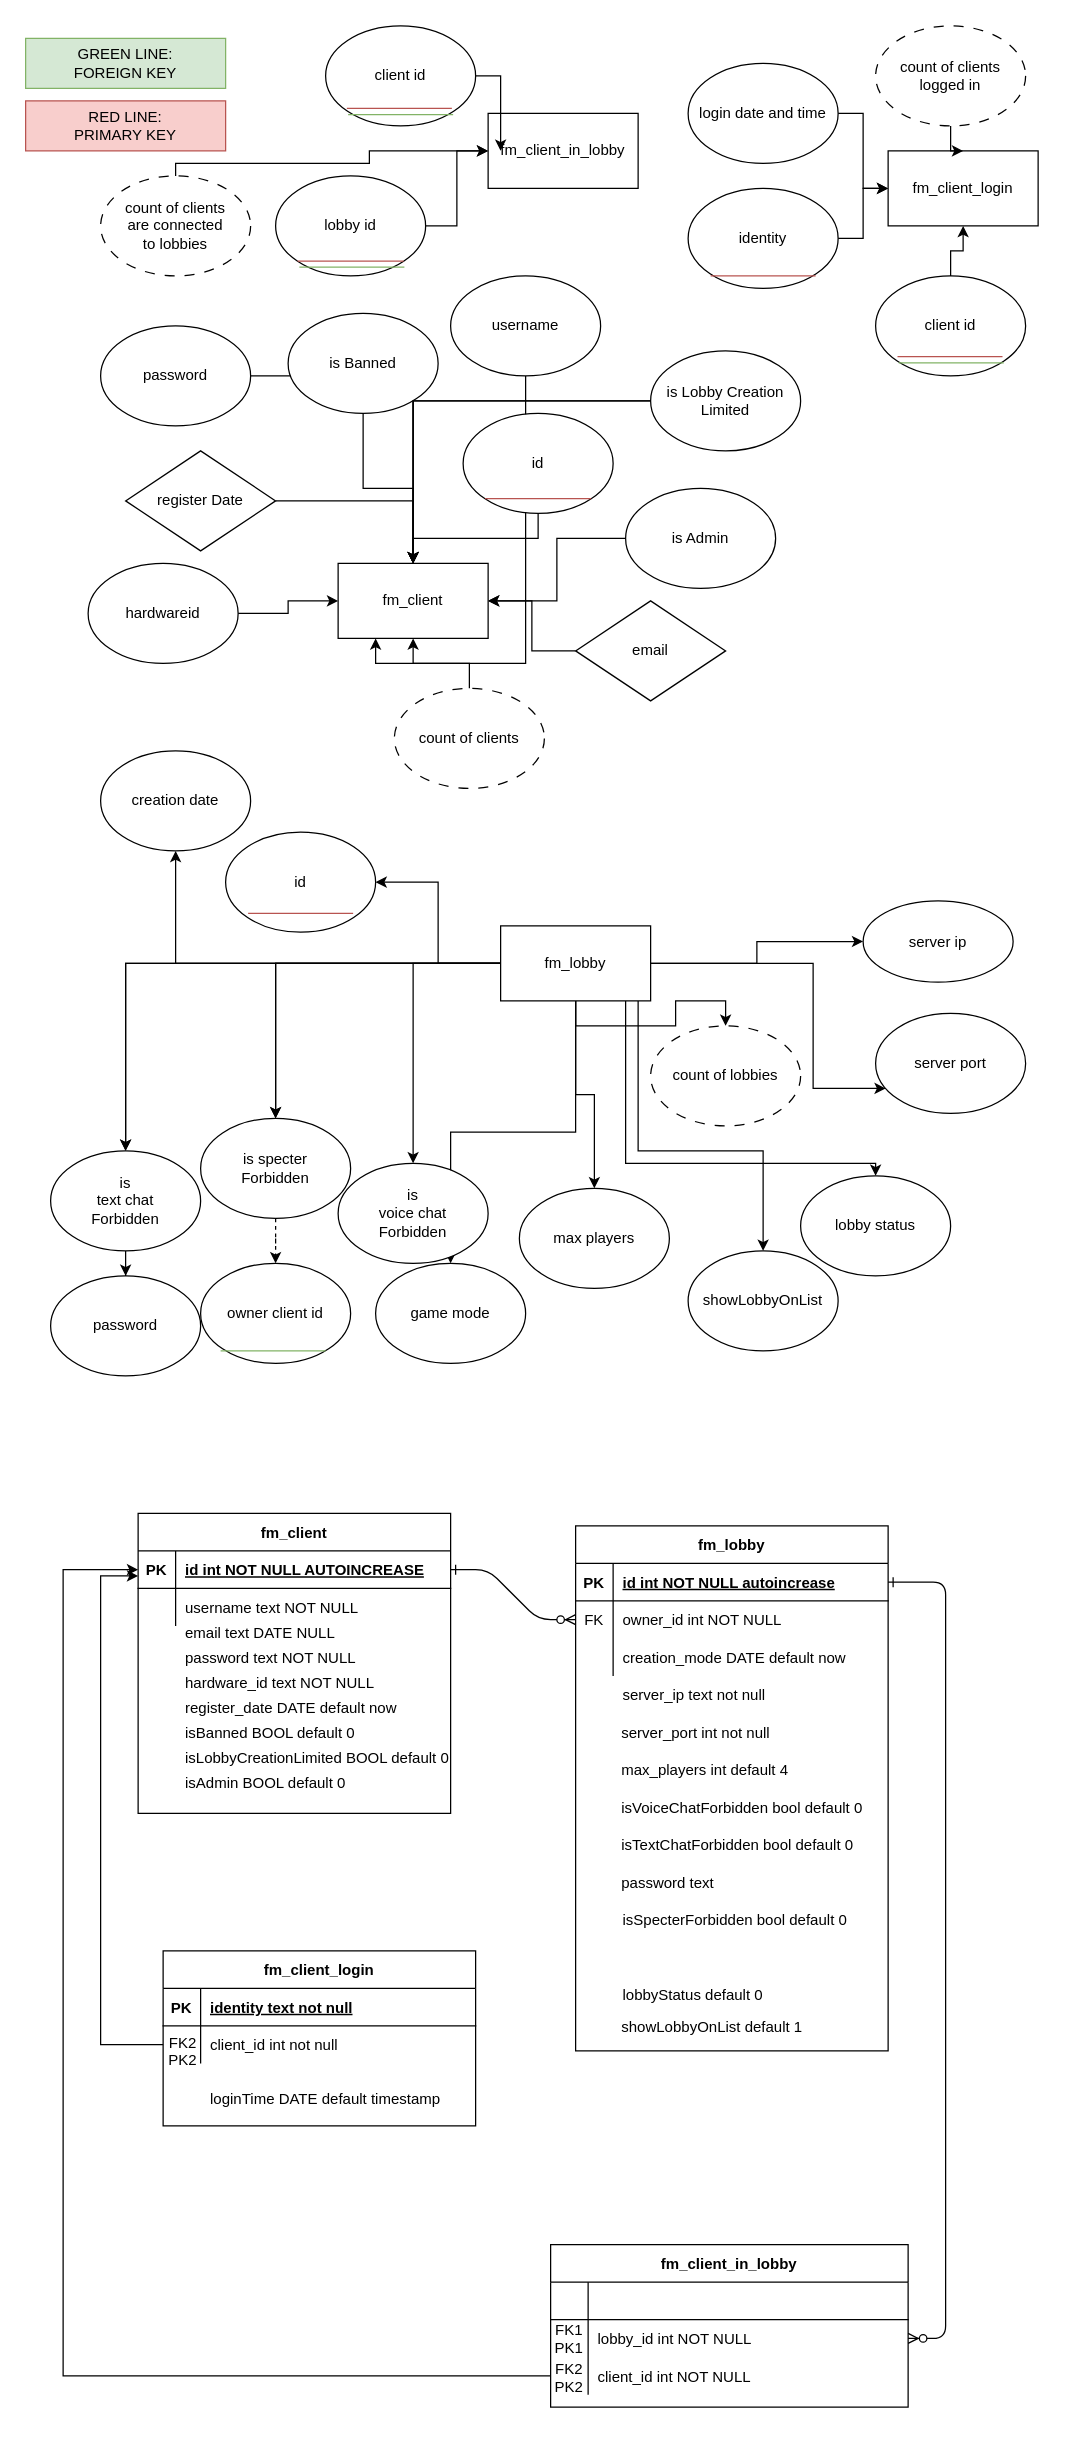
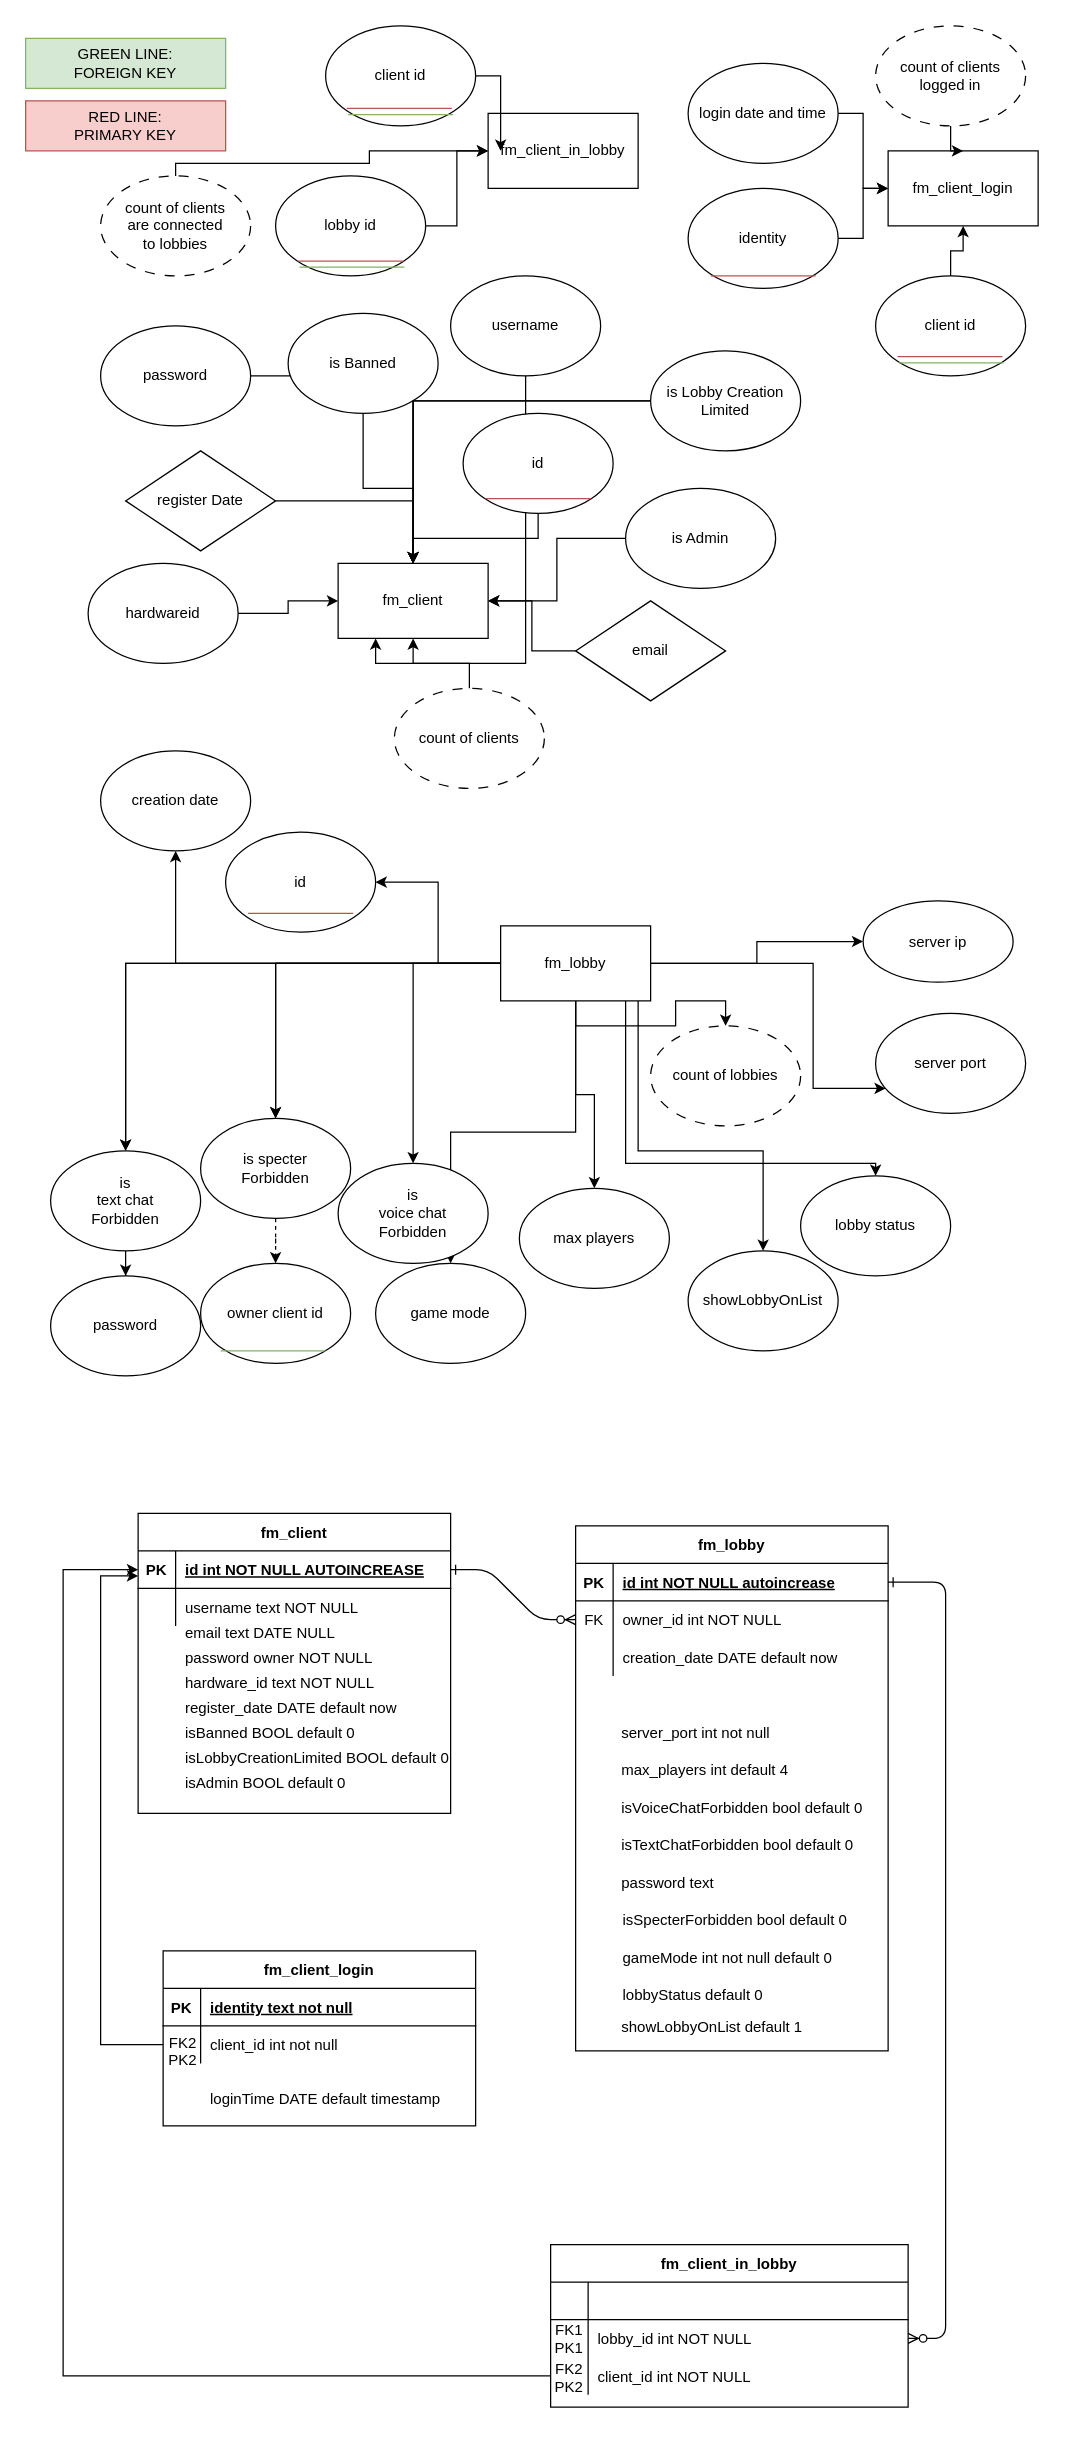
- <mxCell id="113" value="password text NOT NULL" style="shape=partialRectangle;overflow=hidden;connectable=0;fillColor=none;top=0;left=0;bottom=0;right=0;align=left;spacingLeft=6;" parent="1" vertex="1"><mxGeometry x="140" y="1310" width="220" height="30" as="geometry"><mxRectangle width="220" height="30" as="alternateBounds" /></mxGeometry></mxCell>
+ <mxCell id="113" value="password owner NOT NULL" style="shape=partialRectangle;overflow=hidden;connectable=0;fillColor=none;top=0;left=0;bottom=0;right=0;align=left;spacingLeft=6;" parent="1" vertex="1"><mxGeometry x="140" y="1310" width="220" height="30" as="geometry"><mxRectangle width="220" height="30" as="alternateBounds" /></mxGeometry></mxCell>
- <mxCell id="85" value="creation_mode DATE default now" style="shape=partialRectangle;overflow=hidden;connectable=0;fillColor=none;top=0;left=0;bottom=0;right=0;align=left;spacingLeft=6;" parent="83" vertex="1"><mxGeometry x="30" width="220" height="30" as="geometry"><mxRectangle width="220" height="30" as="alternateBounds" /></mxGeometry></mxCell>
+ <mxCell id="85" value="creation_date DATE default now" style="shape=partialRectangle;overflow=hidden;connectable=0;fillColor=none;top=0;left=0;bottom=0;right=0;align=left;spacingLeft=6;" parent="83" vertex="1"><mxGeometry x="30" width="220" height="30" as="geometry"><mxRectangle width="220" height="30" as="alternateBounds" /></mxGeometry></mxCell>
- <mxCell id="119" value="server_ip text not null" style="shape=partialRectangle;overflow=hidden;connectable=0;fillColor=none;top=0;left=0;bottom=0;right=0;align=left;spacingLeft=6;" parent="1" vertex="1"><mxGeometry x="490" y="1340" width="220" height="30" as="geometry"><mxRectangle width="220" height="30" as="alternateBounds" /></mxGeometry></mxCell>
+ <mxCell id="126" value="gameMode int not null default 0" style="shape=partialRectangle;overflow=hidden;connectable=0;fillColor=none;top=0;left=0;bottom=0;right=0;align=left;spacingLeft=6;" parent="1" vertex="1"><mxGeometry x="490" y="1550" width="220" height="30" as="geometry"><mxRectangle width="220" height="30" as="alternateBounds" /></mxGeometry></mxCell>
